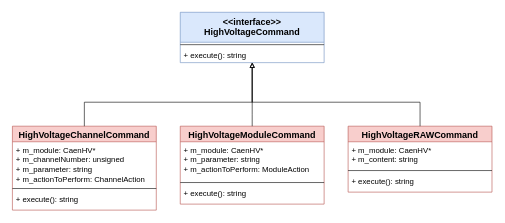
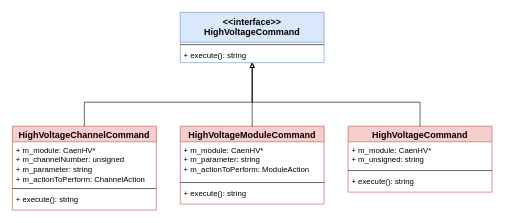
- <mxCell id="13" value="HighVoltageRAWCommand" style="swimlane;fontStyle=1;align=center;verticalAlign=top;childLayout=stackLayout;horizontal=1;startSize=26;horizontalStack=0;resizeParent=1;resizeParentMax=0;resizeLast=0;collapsible=1;marginBottom=0;fontSize=15;fillColor=#f8cecc;strokeColor=#b85450;" vertex="1" parent="1"><mxGeometry x="580" y="210" width="240" height="110" as="geometry" /></mxCell>
+ <mxCell id="13" value="HighVoltageCommand" style="swimlane;fontStyle=1;align=center;verticalAlign=top;childLayout=stackLayout;horizontal=1;startSize=26;horizontalStack=0;resizeParent=1;resizeParentMax=0;resizeLast=0;collapsible=1;marginBottom=0;fontSize=15;fillColor=#f8cecc;strokeColor=#b85450;" vertex="1" parent="1"><mxGeometry x="580" y="210" width="240" height="110" as="geometry" /></mxCell>
- <mxCell id="14" value="+ m_module: CaenHV*&#10;+ m_content: string" style="text;strokeColor=none;fillColor=none;align=left;verticalAlign=top;spacingLeft=4;spacingRight=4;overflow=hidden;rotatable=0;points=[[0,0.5],[1,0.5]];portConstraint=eastwest;fontSize=13;" vertex="1" parent="13"><mxGeometry y="26" width="240" height="44" as="geometry" /></mxCell>
+ <mxCell id="14" value="+ m_module: CaenHV*&#10;+ m_unsigned: string" style="text;strokeColor=none;fillColor=none;align=left;verticalAlign=top;spacingLeft=4;spacingRight=4;overflow=hidden;rotatable=0;points=[[0,0.5],[1,0.5]];portConstraint=eastwest;fontSize=13;" vertex="1" parent="13"><mxGeometry y="26" width="240" height="44" as="geometry" /></mxCell>
